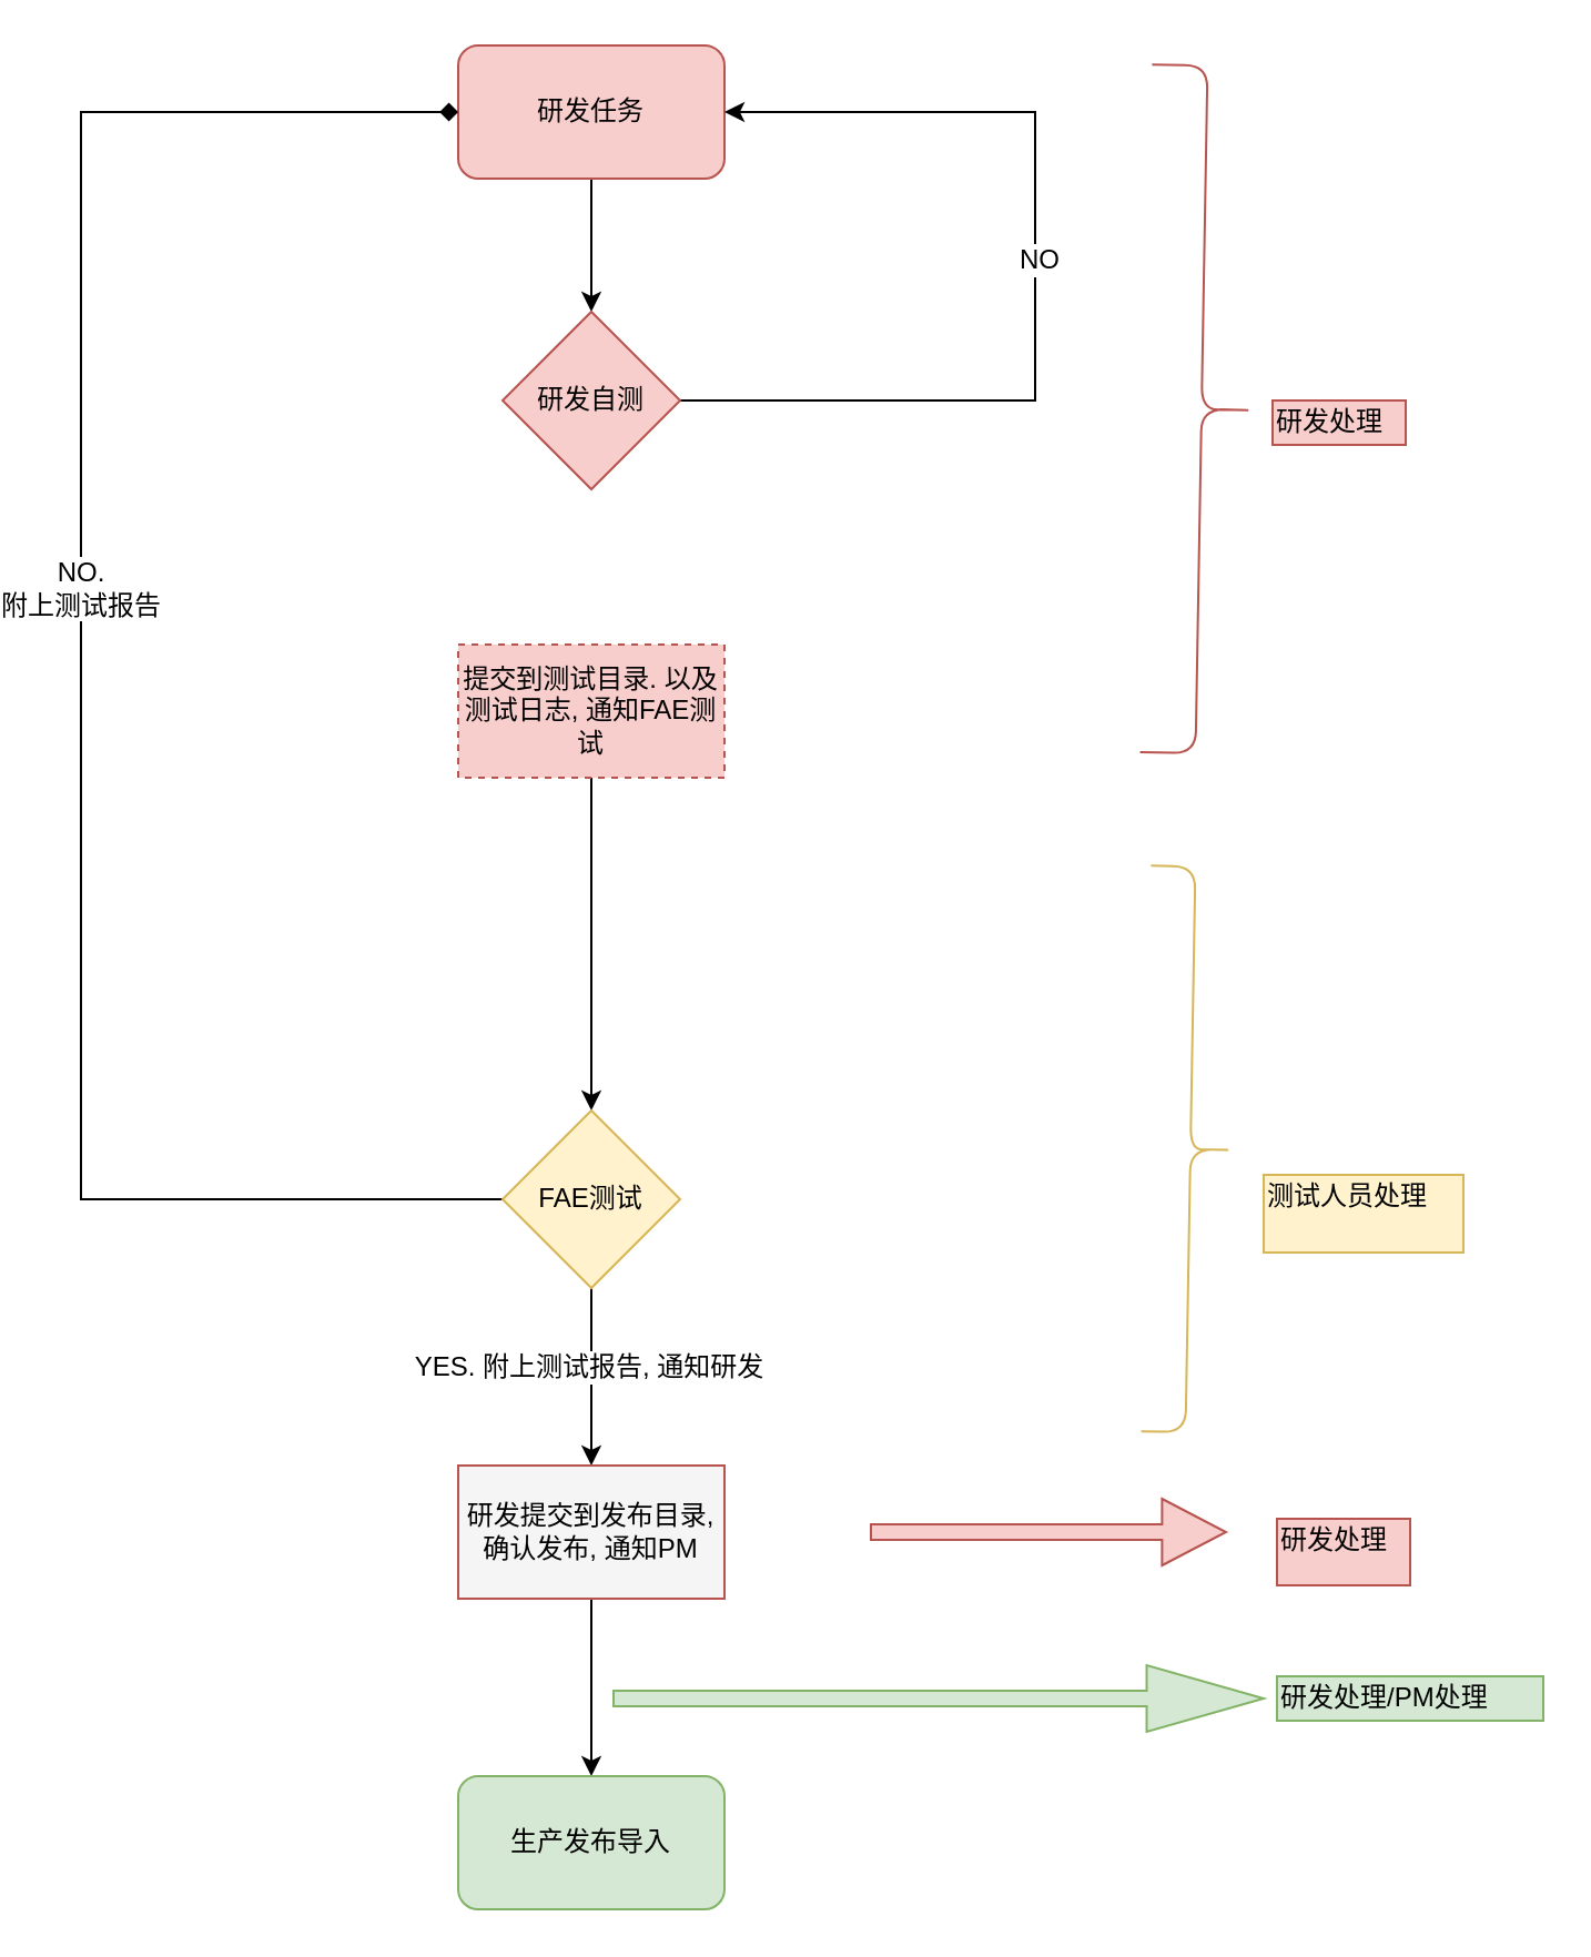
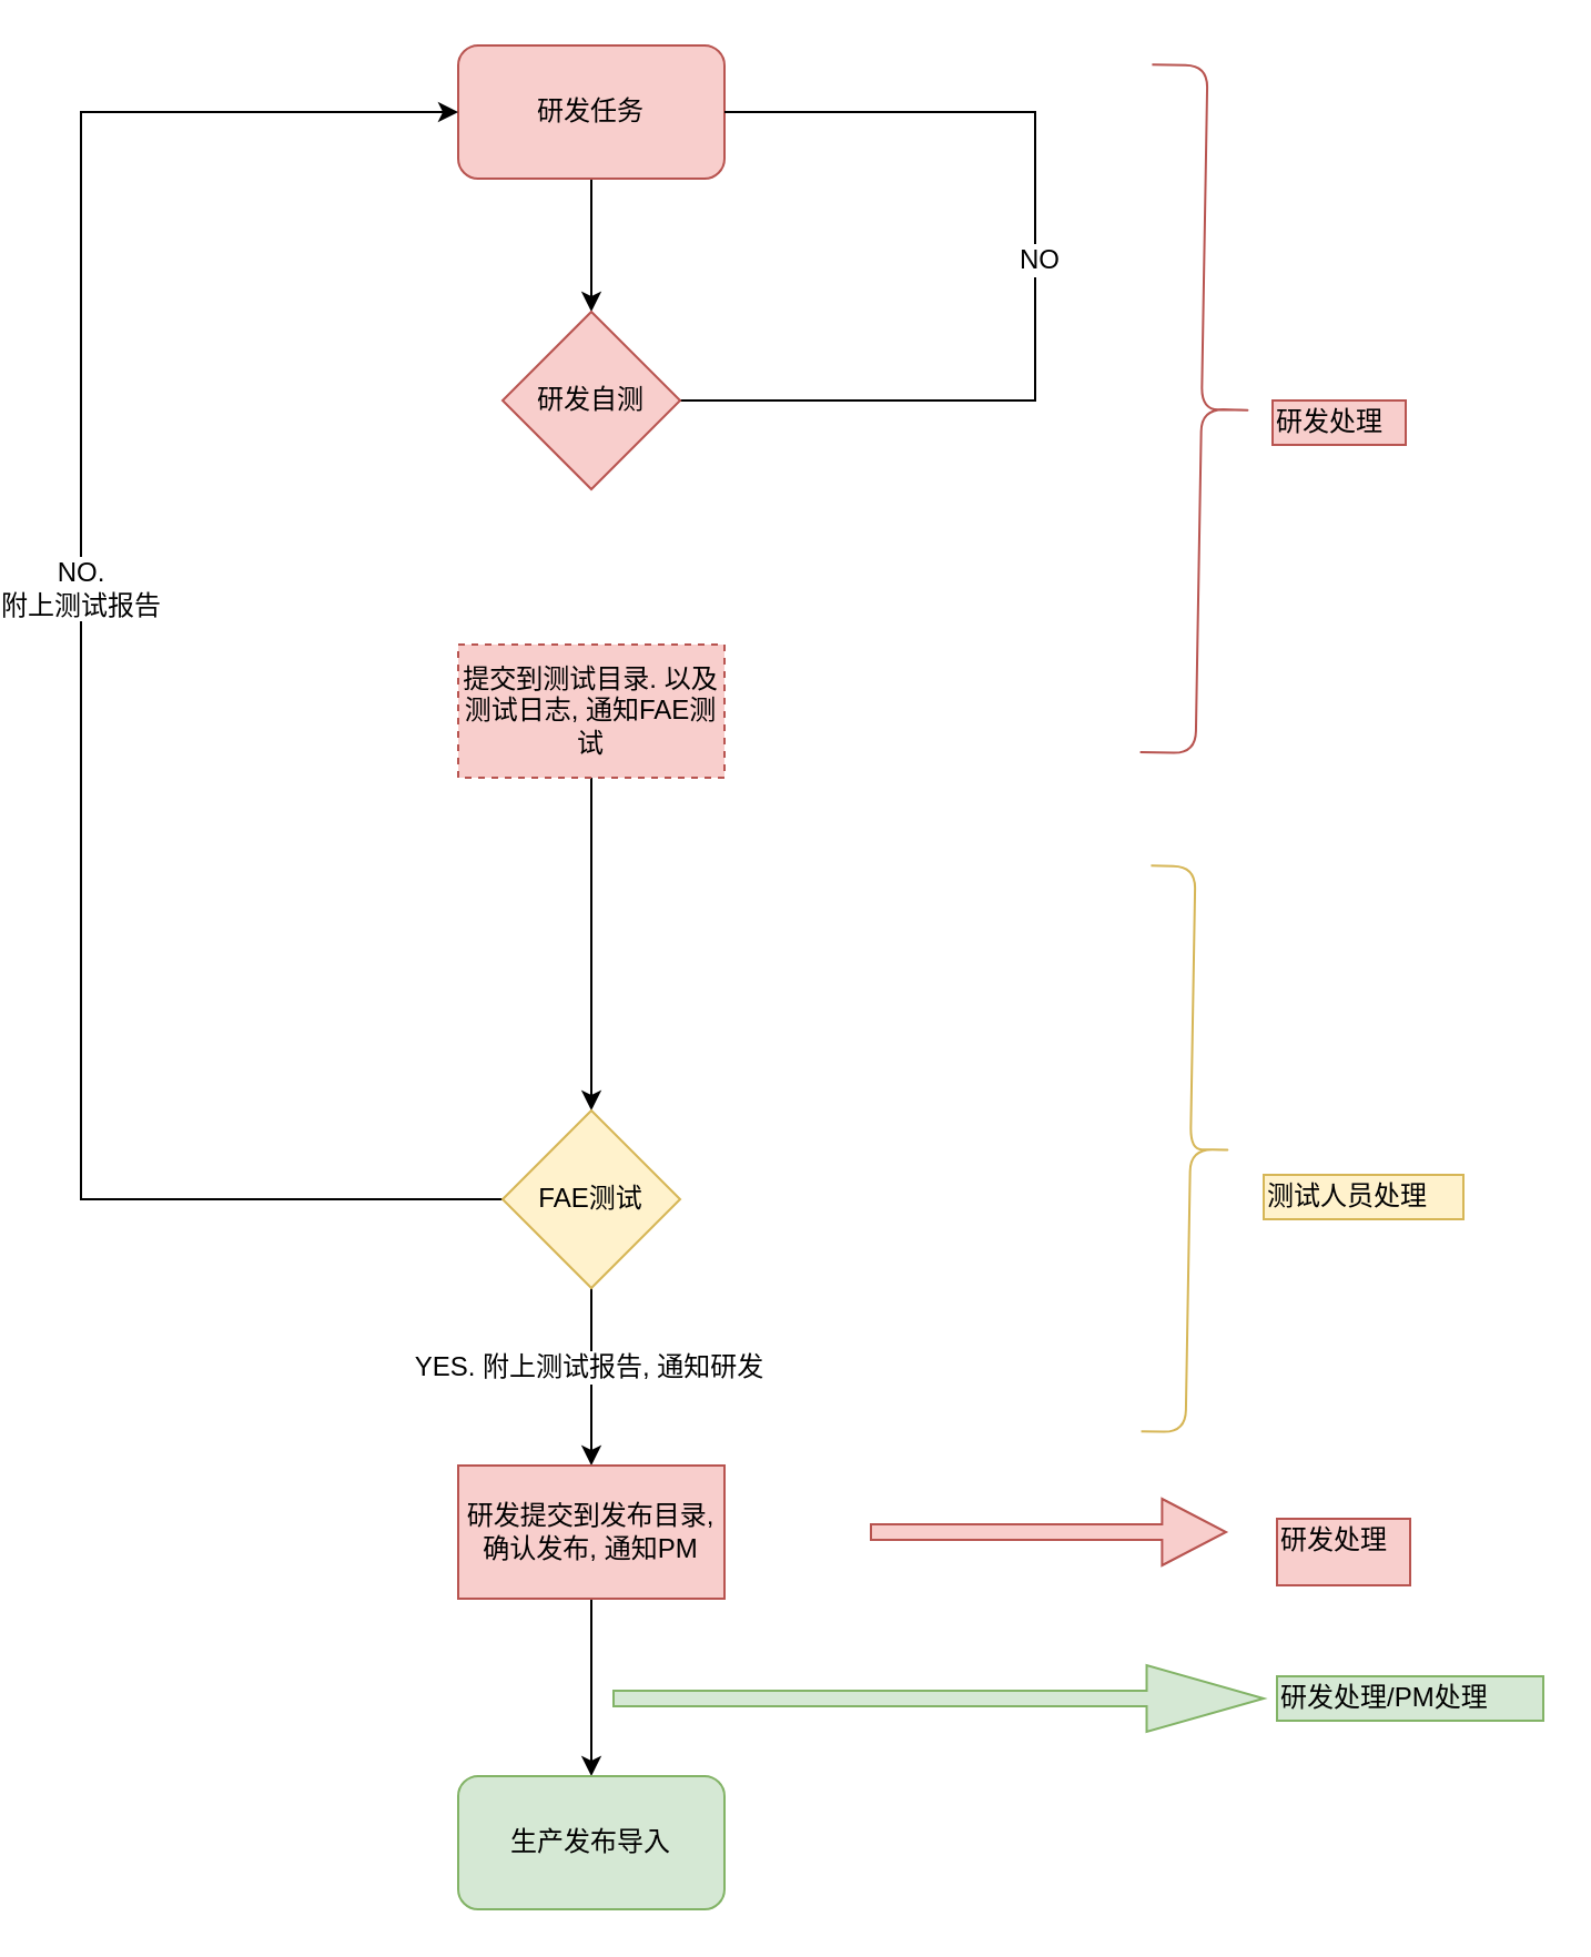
- <mxCell id="11" style="edgeStyle=orthogonalEdgeStyle;rounded=0;orthogonalLoop=1;jettySize=auto;html=1;entryX=0;entryY=0.5;entryDx=0;entryDy=0;endArrow=diamond;" parent="1" source="13" target="3" edge="1"><mxGeometry relative="1" as="geometry"><mxPoint x="80" y="50" as="targetPoint" /><Array as="points"><mxPoint x="20" y="540" /><mxPoint x="20" y="50" /></Array></mxGeometry></mxCell>
+ <mxCell id="11" style="edgeStyle=orthogonalEdgeStyle;rounded=0;orthogonalLoop=1;jettySize=auto;html=1;entryX=0;entryY=0.5;entryDx=0;entryDy=0;" parent="1" source="13" target="3" edge="1"><mxGeometry relative="1" as="geometry"><mxPoint x="80" y="50" as="targetPoint" /><Array as="points"><mxPoint x="20" y="540" /><mxPoint x="20" y="50" /></Array></mxGeometry></mxCell>
- <mxCell id="4" style="edgeStyle=orthogonalEdgeStyle;rounded=0;orthogonalLoop=1;jettySize=auto;html=1;entryX=1;entryY=0.5;entryDx=0;entryDy=0;exitX=1;exitY=0.5;exitDx=0;exitDy=0;" parent="1" source="6" target="3" edge="1"><mxGeometry relative="1" as="geometry"><mxPoint x="410" y="50" as="targetPoint" /><Array as="points"><mxPoint x="450" y="180" /><mxPoint x="450" y="50" /></Array></mxGeometry></mxCell>
+ <mxCell id="4" style="edgeStyle=orthogonalEdgeStyle;rounded=0;orthogonalLoop=1;jettySize=auto;html=1;entryX=1;entryY=0.5;entryDx=0;entryDy=0;exitX=1;exitY=0.5;exitDx=0;exitDy=0;endArrow=none;" parent="1" source="6" target="3" edge="1"><mxGeometry relative="1" as="geometry"><mxPoint x="410" y="50" as="targetPoint" /><Array as="points"><mxPoint x="450" y="180" /><mxPoint x="450" y="50" /></Array></mxGeometry></mxCell>
- <mxCell id="21" value="测试人员处理&lt;br&gt;" style="text;html=1;resizable=0;points=[];autosize=1;align=left;verticalAlign=top;spacingTop=-4;fillColor=#fff2cc;strokeColor=#d6b656;" parent="1" vertex="1"><mxGeometry x="553" y="529" width="90" height="35" as="geometry" /></mxCell>
+ <mxCell id="21" value="测试人员处理&lt;br&gt;" style="text;html=1;resizable=0;points=[];autosize=1;align=left;verticalAlign=top;spacingTop=-4;fillColor=#fff2cc;strokeColor=#d6b656;" parent="1" vertex="1"><mxGeometry x="553" y="529" width="90" height="20" as="geometry" /></mxCell>
- <mxCell id="15" value="研发提交到发布目录, 确认发布, 通知PM" style="rounded=0;whiteSpace=wrap;html=1;fillColor=#f5f5f5;strokeColor=#b85450;" parent="1" vertex="1"><mxGeometry x="190" y="660" width="120" height="60" as="geometry" /></mxCell>
+ <mxCell id="15" value="研发提交到发布目录, 确认发布, 通知PM" style="rounded=0;whiteSpace=wrap;html=1;fillColor=#f8cecc;strokeColor=#b85450;" parent="1" vertex="1"><mxGeometry x="190" y="660" width="120" height="60" as="geometry" /></mxCell>
